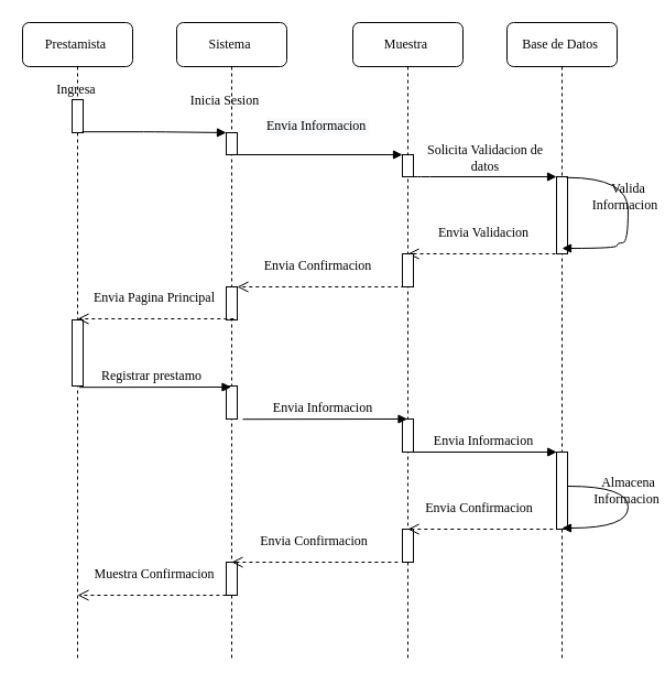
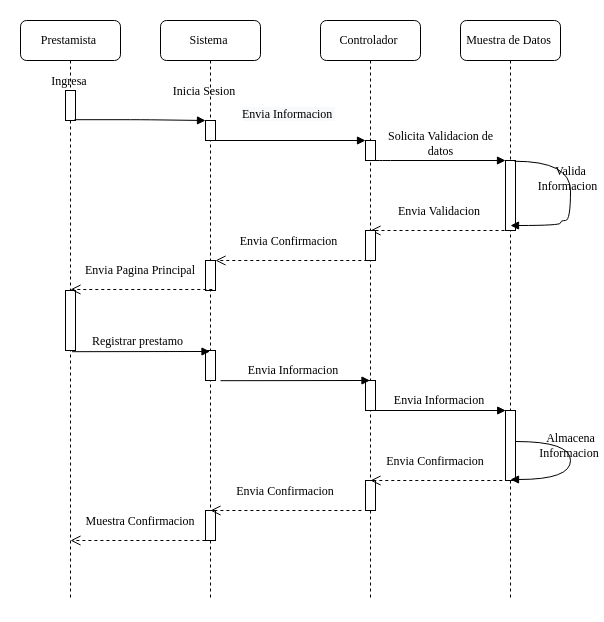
- <mxCell id="8" value="Muestra&amp;nbsp;" style="shape=umlLifeline;perimeter=lifelinePerimeter;whiteSpace=wrap;html=1;container=1;collapsible=0;recursiveResize=0;outlineConnect=0;rounded=1;shadow=0;comic=0;labelBackgroundColor=none;strokeWidth=1;fontFamily=Verdana;fontSize=12;align=center;" parent="1" vertex="1"><mxGeometry x="320" y="20" width="100" height="580" as="geometry" /></mxCell>
+ <mxCell id="8" value="Controlador&amp;nbsp;" style="shape=umlLifeline;perimeter=lifelinePerimeter;whiteSpace=wrap;html=1;container=1;collapsible=0;recursiveResize=0;outlineConnect=0;rounded=1;shadow=0;comic=0;labelBackgroundColor=none;strokeWidth=1;fontFamily=Verdana;fontSize=12;align=center;" parent="1" vertex="1"><mxGeometry x="320" y="20" width="100" height="580" as="geometry" /></mxCell>
- <mxCell id="14" value="Base de Datos&amp;nbsp;" style="shape=umlLifeline;perimeter=lifelinePerimeter;whiteSpace=wrap;html=1;container=1;collapsible=0;recursiveResize=0;outlineConnect=0;rounded=1;shadow=0;comic=0;labelBackgroundColor=none;strokeWidth=1;fontFamily=Verdana;fontSize=12;align=center;" parent="1" vertex="1"><mxGeometry x="460" y="20" width="100" height="580" as="geometry" /></mxCell>
+ <mxCell id="14" value="Muestra de Datos&amp;nbsp;" style="shape=umlLifeline;perimeter=lifelinePerimeter;whiteSpace=wrap;html=1;container=1;collapsible=0;recursiveResize=0;outlineConnect=0;rounded=1;shadow=0;comic=0;labelBackgroundColor=none;strokeWidth=1;fontFamily=Verdana;fontSize=12;align=center;" parent="1" vertex="1"><mxGeometry x="460" y="20" width="100" height="580" as="geometry" /></mxCell>
